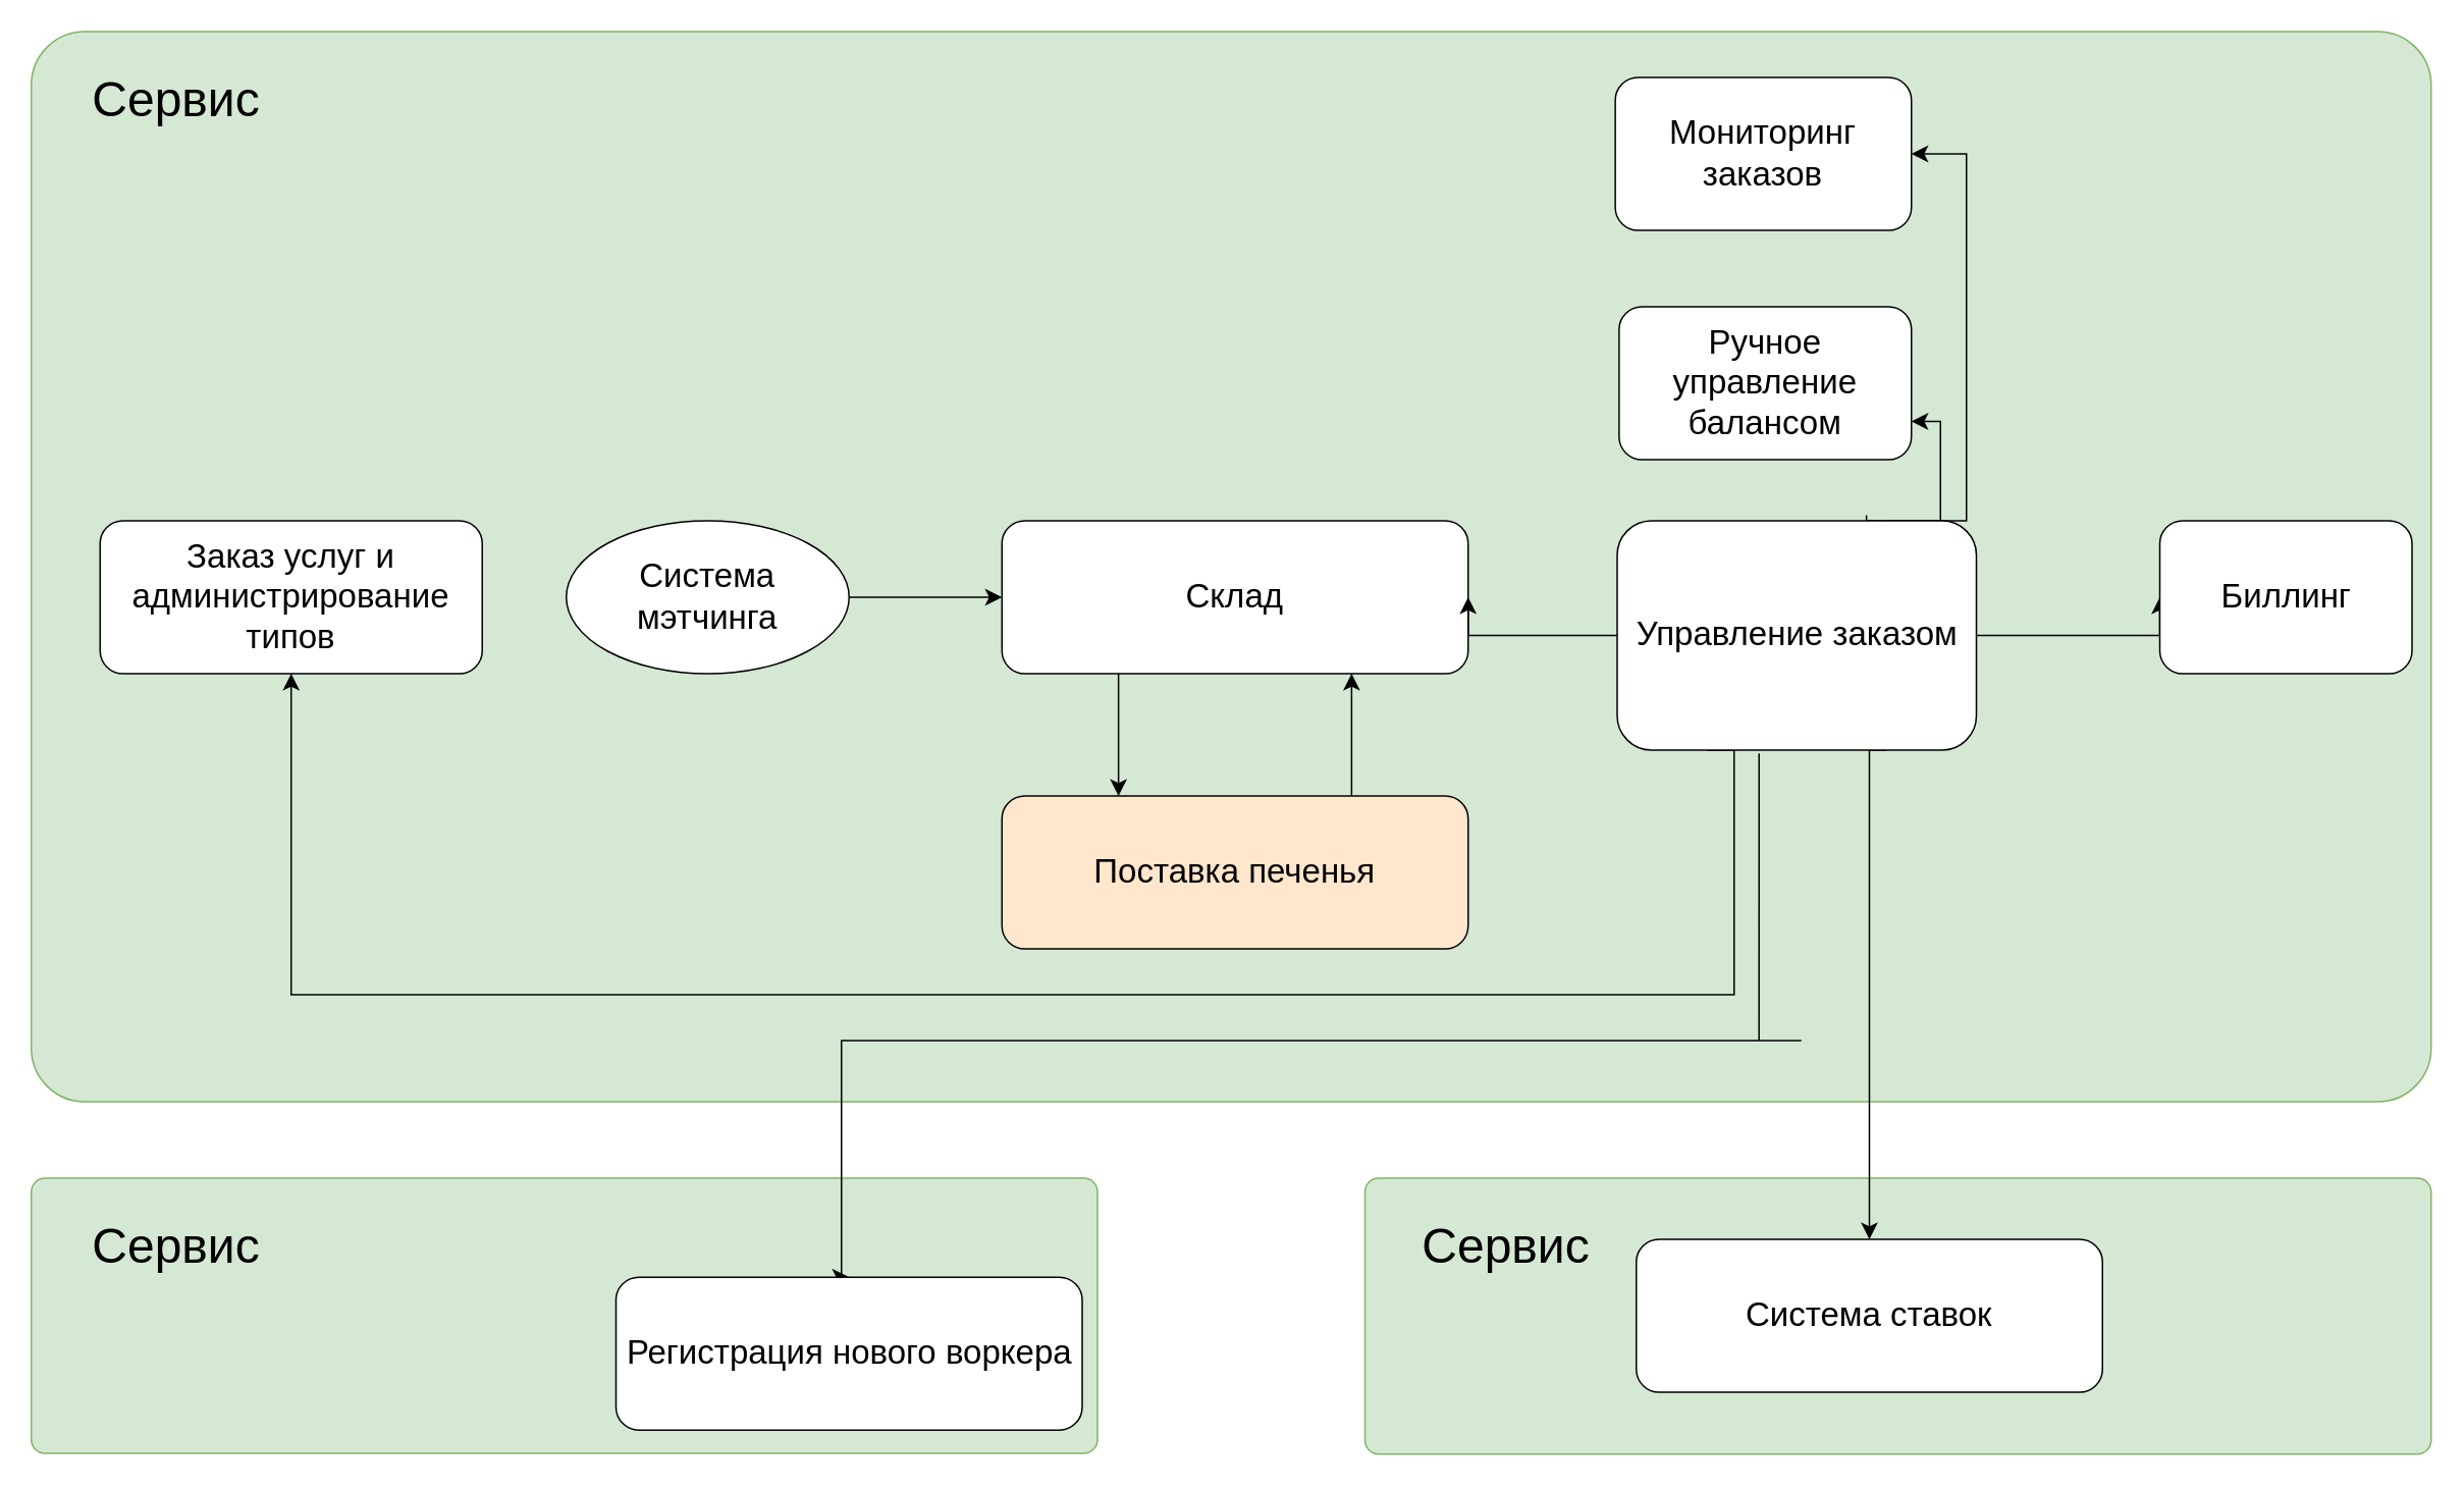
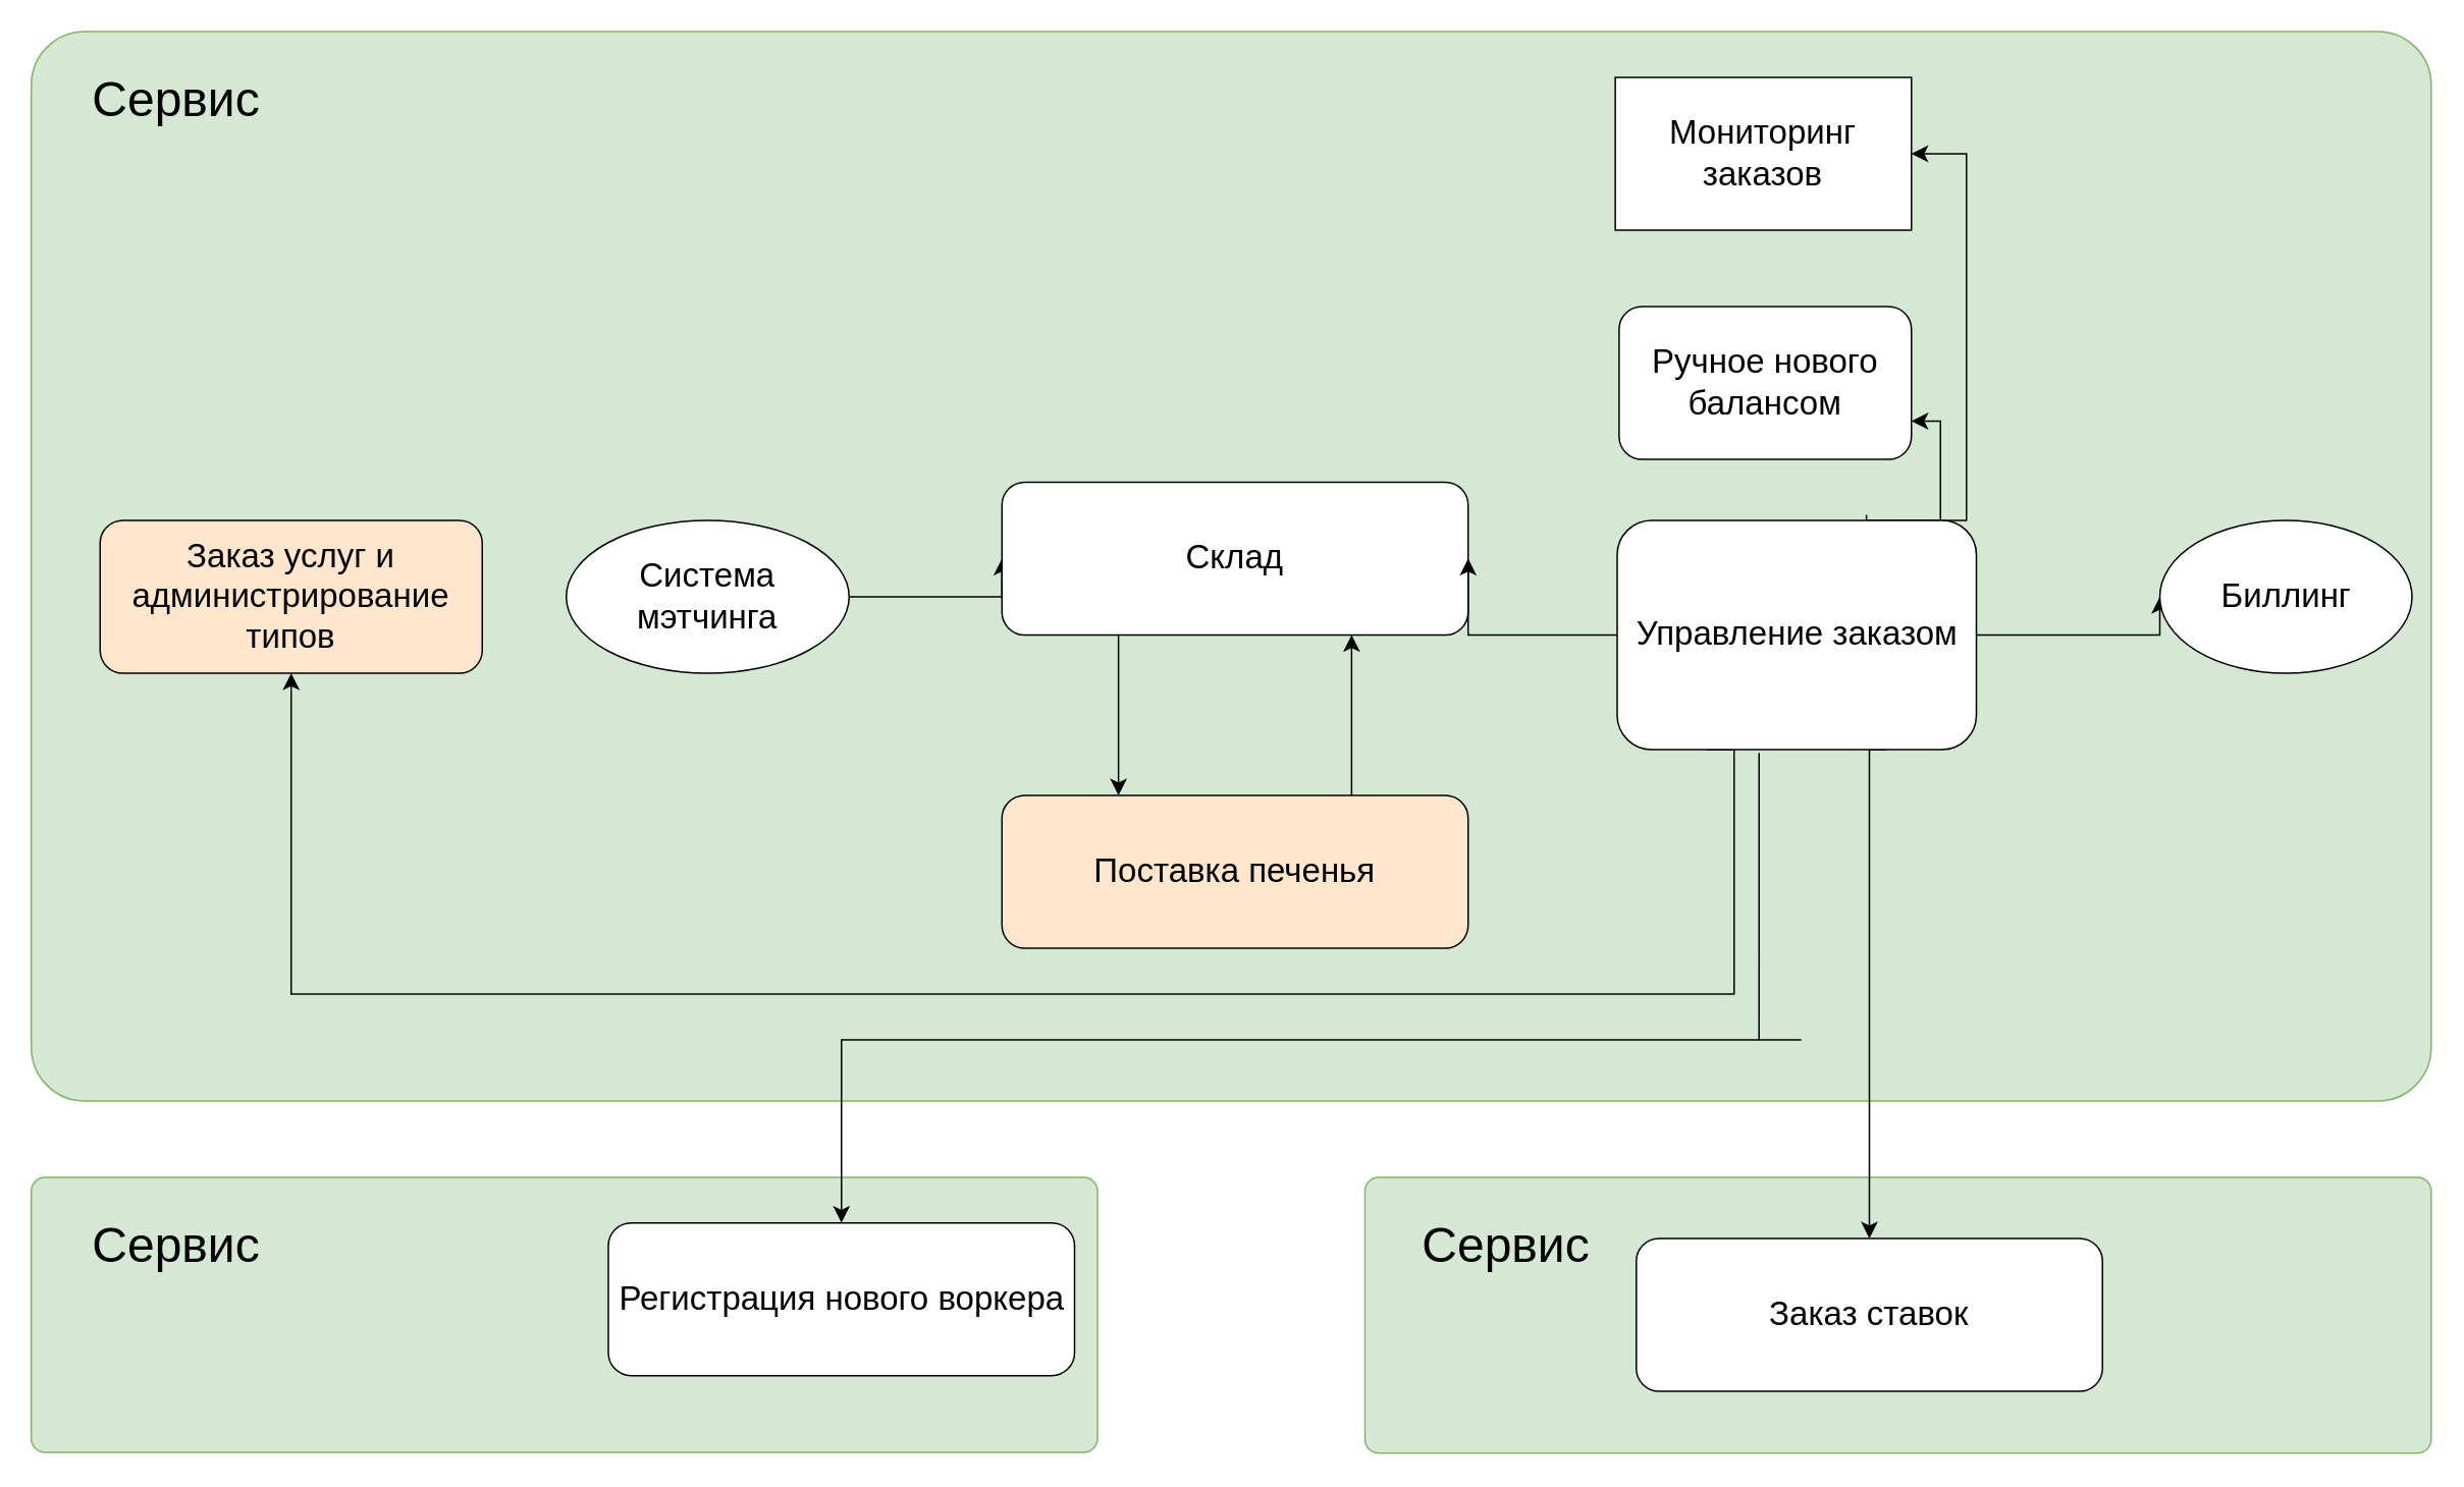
- <mxCell id="10" value="Мониторинг заказов" style="rounded=1;whiteSpace=wrap;html=1;fontSize=22;" vertex="1" parent="1"><mxGeometry x="1056.25" y="50" width="193.75" height="100" as="geometry" /></mxCell>
+ <mxCell id="10" value="Мониторинг заказов" style="whiteSpace=wrap;html=1;fontSize=22;rounded=0;" vertex="1" parent="1"><mxGeometry x="1056.25" y="50" width="193.75" height="100" as="geometry" /></mxCell>
- <mxCell id="11" value="Ручное управление балансом" style="rounded=1;whiteSpace=wrap;html=1;fontSize=22;" vertex="1" parent="1"><mxGeometry x="1058.75" y="200" width="191.25" height="100" as="geometry" /></mxCell>
+ <mxCell id="11" value="Ручное нового балансом" style="rounded=1;whiteSpace=wrap;html=1;fontSize=22;" vertex="1" parent="1"><mxGeometry x="1058.75" y="200" width="191.25" height="100" as="geometry" /></mxCell>
- <mxCell id="5" value="Заказ услуг и &lt;br style=&quot;font-size: 22px;&quot;&gt;администрирование типов" style="rounded=1;whiteSpace=wrap;html=1;fontSize=22;" vertex="1" parent="1"><mxGeometry x="65" y="340" width="250" height="100" as="geometry" /></mxCell>
+ <mxCell id="5" value="Заказ услуг и &lt;br style=&quot;font-size: 22px;&quot;&gt;администрирование типов" style="rounded=1;whiteSpace=wrap;html=1;fontSize=22;fillColor=#ffe6cc;" vertex="1" parent="1"><mxGeometry x="65" y="340" width="250" height="100" as="geometry" /></mxCell>
- <mxCell id="9" value="Склад" style="rounded=1;whiteSpace=wrap;html=1;fontSize=22;" vertex="1" parent="1"><mxGeometry x="655" y="340" width="305" height="100" as="geometry" /></mxCell>
+ <mxCell id="9" value="Склад" style="rounded=1;whiteSpace=wrap;html=1;fontSize=22;" vertex="1" parent="1"><mxGeometry x="655" y="315" width="305" height="100" as="geometry" /></mxCell>
- <mxCell id="20" value="Биллинг" style="rounded=1;whiteSpace=wrap;html=1;fontSize=22;" vertex="1" parent="1"><mxGeometry x="1412.5" y="340" width="165" height="100" as="geometry" /></mxCell>
+ <mxCell id="20" value="Биллинг" style="ellipse;whiteSpace=wrap;html=1;fontSize=22;" vertex="1" parent="1"><mxGeometry x="1412.5" y="340" width="165" height="100" as="geometry" /></mxCell>
- <mxCell id="24" value="Система ставок" style="rounded=1;whiteSpace=wrap;html=1;fontSize=22;" vertex="1" parent="1"><mxGeometry x="1070" y="810" width="305" height="100" as="geometry" /></mxCell>
+ <mxCell id="24" value="Заказ ставок" style="rounded=1;whiteSpace=wrap;html=1;fontSize=22;" vertex="1" parent="1"><mxGeometry x="1070" y="810" width="305" height="100" as="geometry" /></mxCell>
- <mxCell id="23" value="Регистрация нового воркера" style="rounded=1;whiteSpace=wrap;html=1;fontSize=22;" vertex="1" parent="1"><mxGeometry x="402.5" y="834.75" width="305" height="100" as="geometry" /></mxCell>
+ <mxCell id="23" value="Регистрация нового воркера" style="rounded=1;whiteSpace=wrap;html=1;fontSize=22;" vertex="1" parent="1"><mxGeometry x="397.5" y="799.75" width="305" height="100" as="geometry" /></mxCell>
